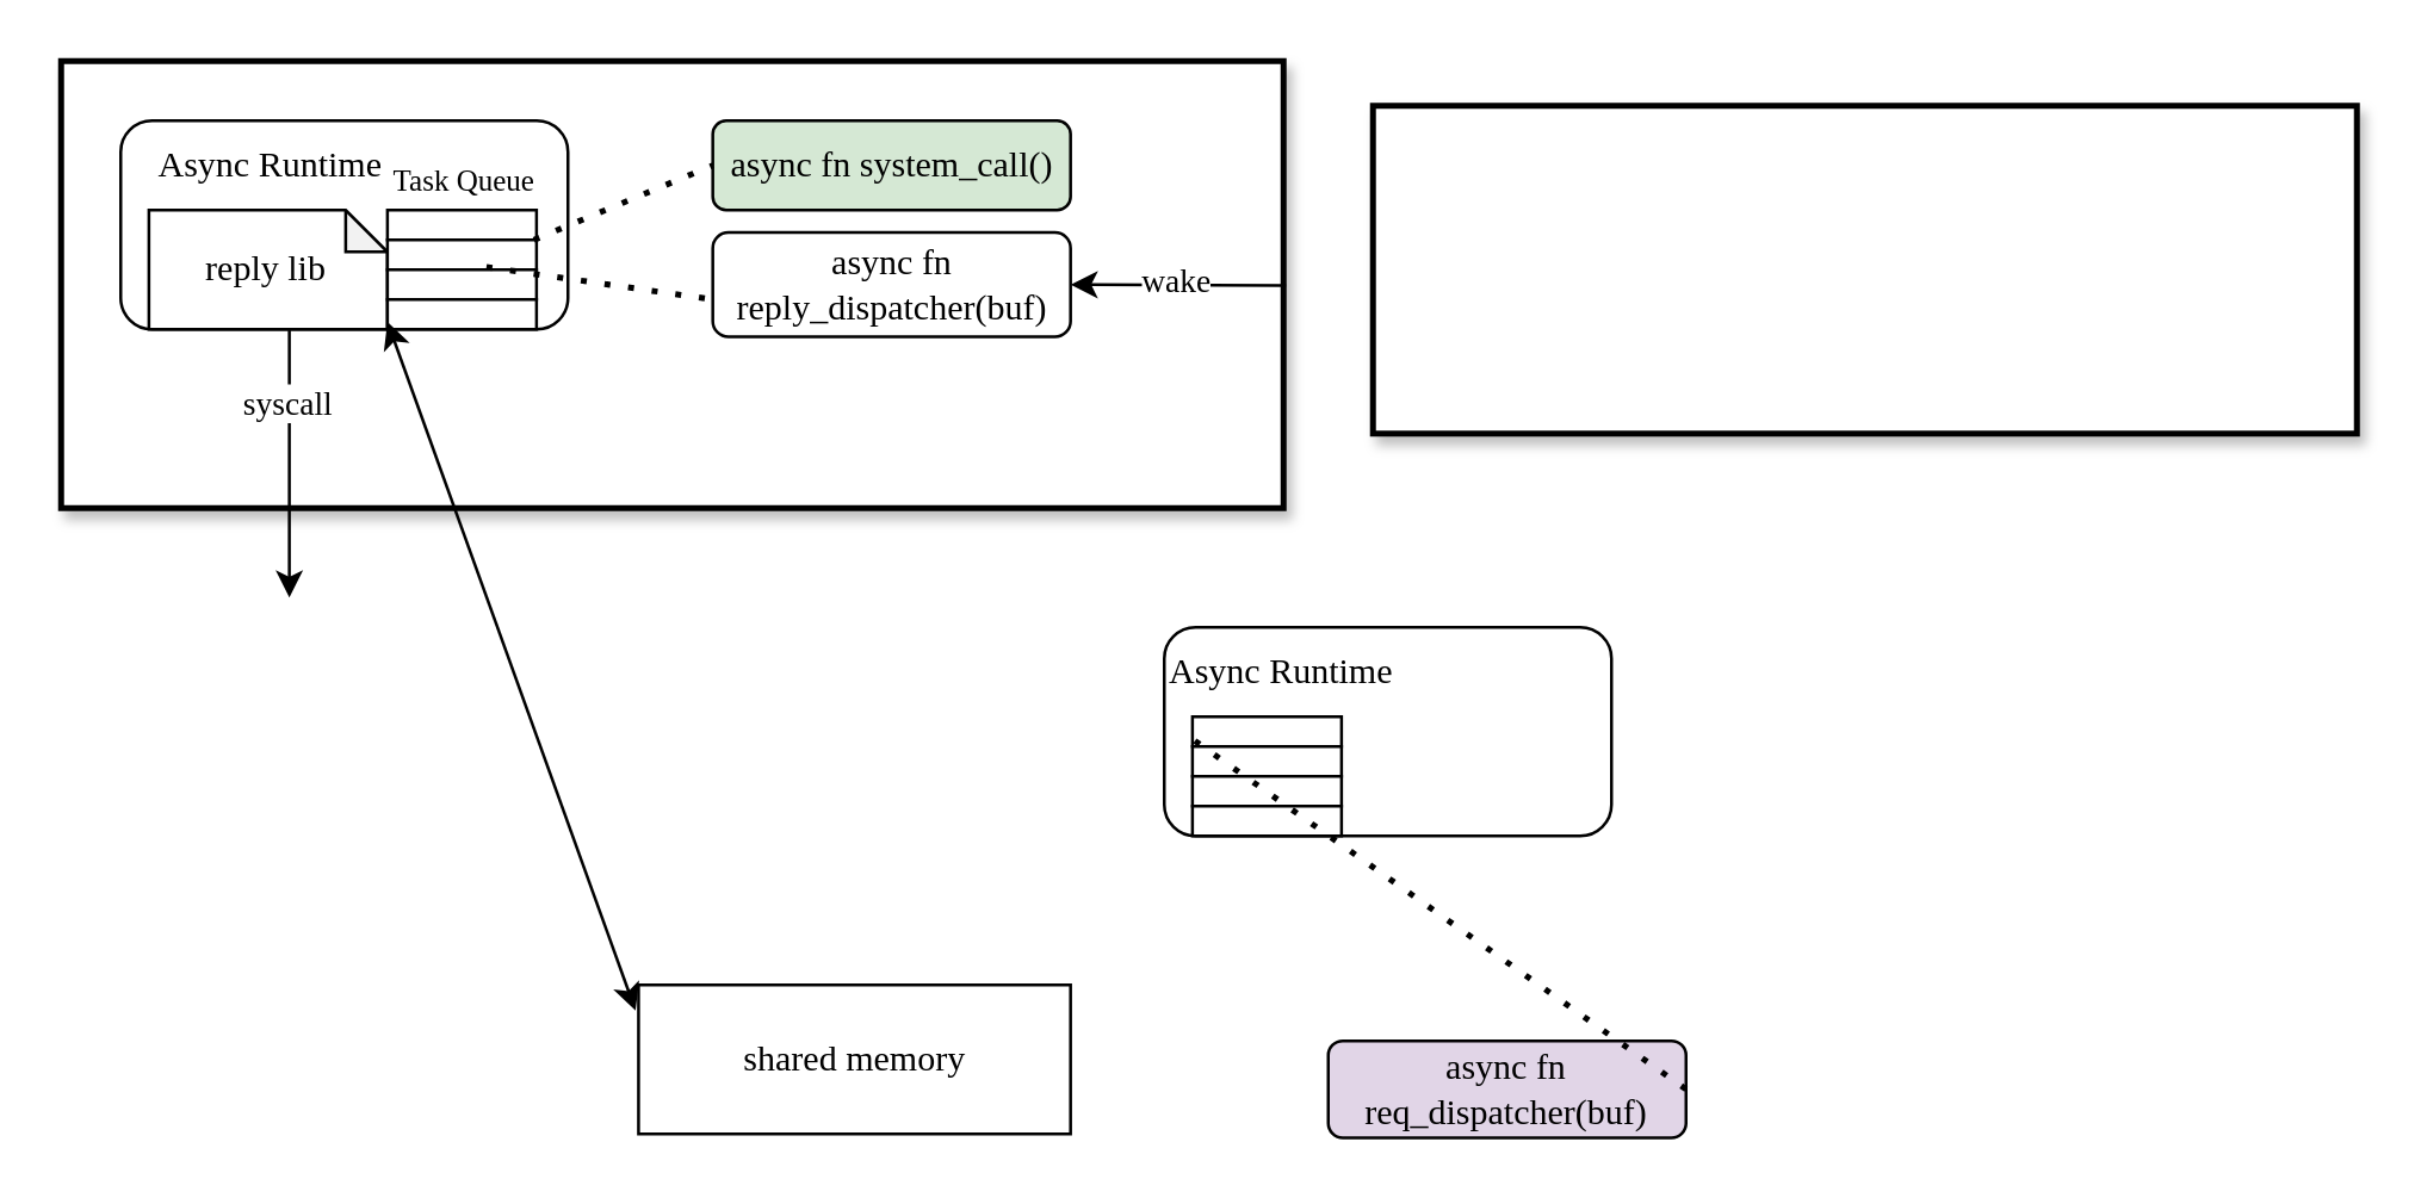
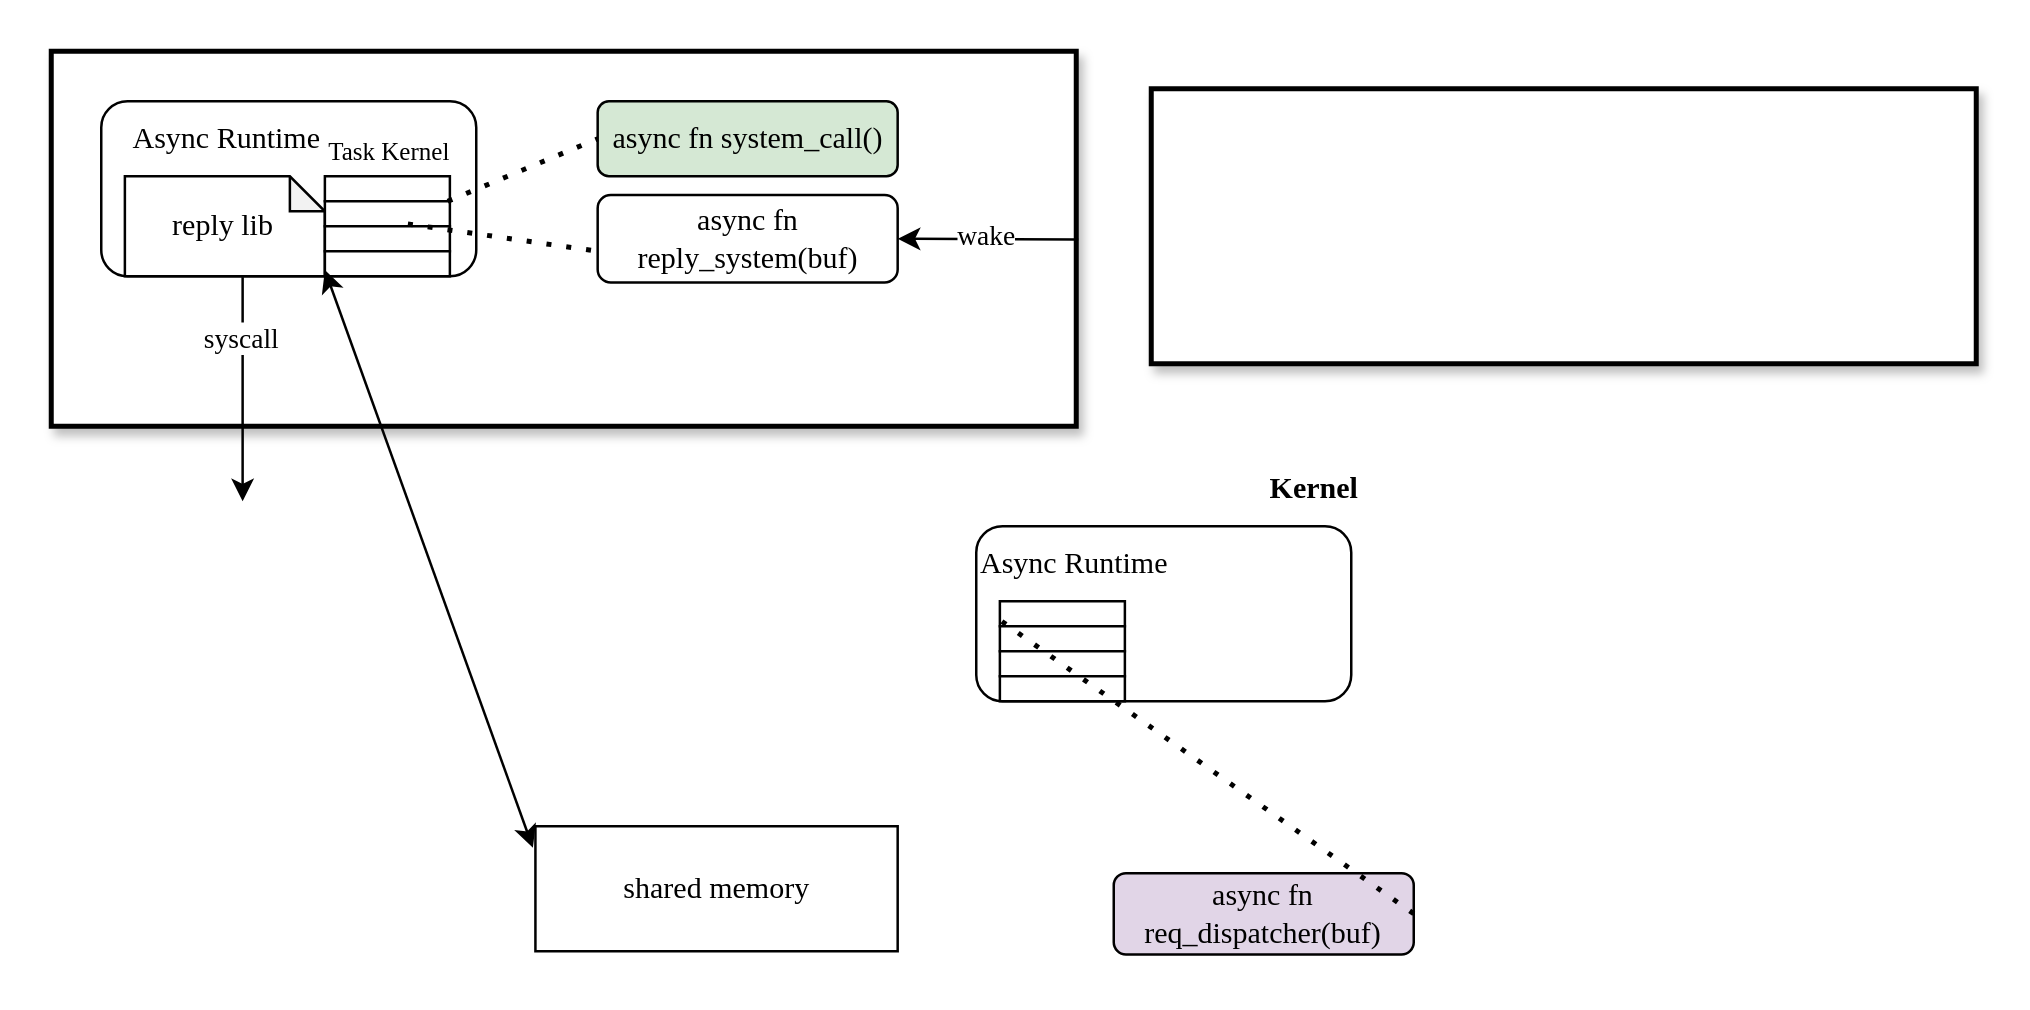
- <mxCell id="18" value="&lt;font style=&quot;font-size: 10px;&quot; face=&quot;Times New Roman&quot;&gt;Task Queue&lt;/font&gt;" style="text;html=1;align=center;verticalAlign=middle;resizable=0;points=[];autosize=1;strokeColor=none;fillColor=none;" vertex="1" parent="1"><mxGeometry x="120" y="45" width="70" height="30" as="geometry" /></mxCell>
+ <mxCell id="18" value="&lt;font style=&quot;font-size: 10px;&quot; face=&quot;Times New Roman&quot;&gt;Task Kernel&lt;/font&gt;" style="text;html=1;align=center;verticalAlign=middle;resizable=0;points=[];autosize=1;strokeColor=none;fillColor=none;" vertex="1" parent="1"><mxGeometry x="120" y="45" width="70" height="30" as="geometry" /></mxCell>
- <mxCell id="8" value="&lt;font face=&quot;Times New Roman&quot;&gt;async fn reply_dispatcher(buf)&lt;/font&gt;" style="rounded=1;whiteSpace=wrap;html=1;" vertex="1" parent="1"><mxGeometry x="238.57" y="77.5" width="120" height="35" as="geometry" /></mxCell>
+ <mxCell id="8" value="&lt;font face=&quot;Times New Roman&quot;&gt;async fn reply_system(buf)&lt;/font&gt;" style="rounded=1;whiteSpace=wrap;html=1;" vertex="1" parent="1"><mxGeometry x="238.57" y="77.5" width="120" height="35" as="geometry" /></mxCell>
+ <mxCell id="5" value="&lt;font face=&quot;Times New Roman&quot;&gt;&lt;b&gt;Kernel&lt;/b&gt;&lt;/font&gt;" style="text;html=1;align=center;verticalAlign=middle;resizable=0;points=[];autosize=1;strokeColor=none;fillColor=none;" vertex="1" parent="1"><mxGeometry x="495" y="180" width="60" height="30" as="geometry" /></mxCell>
